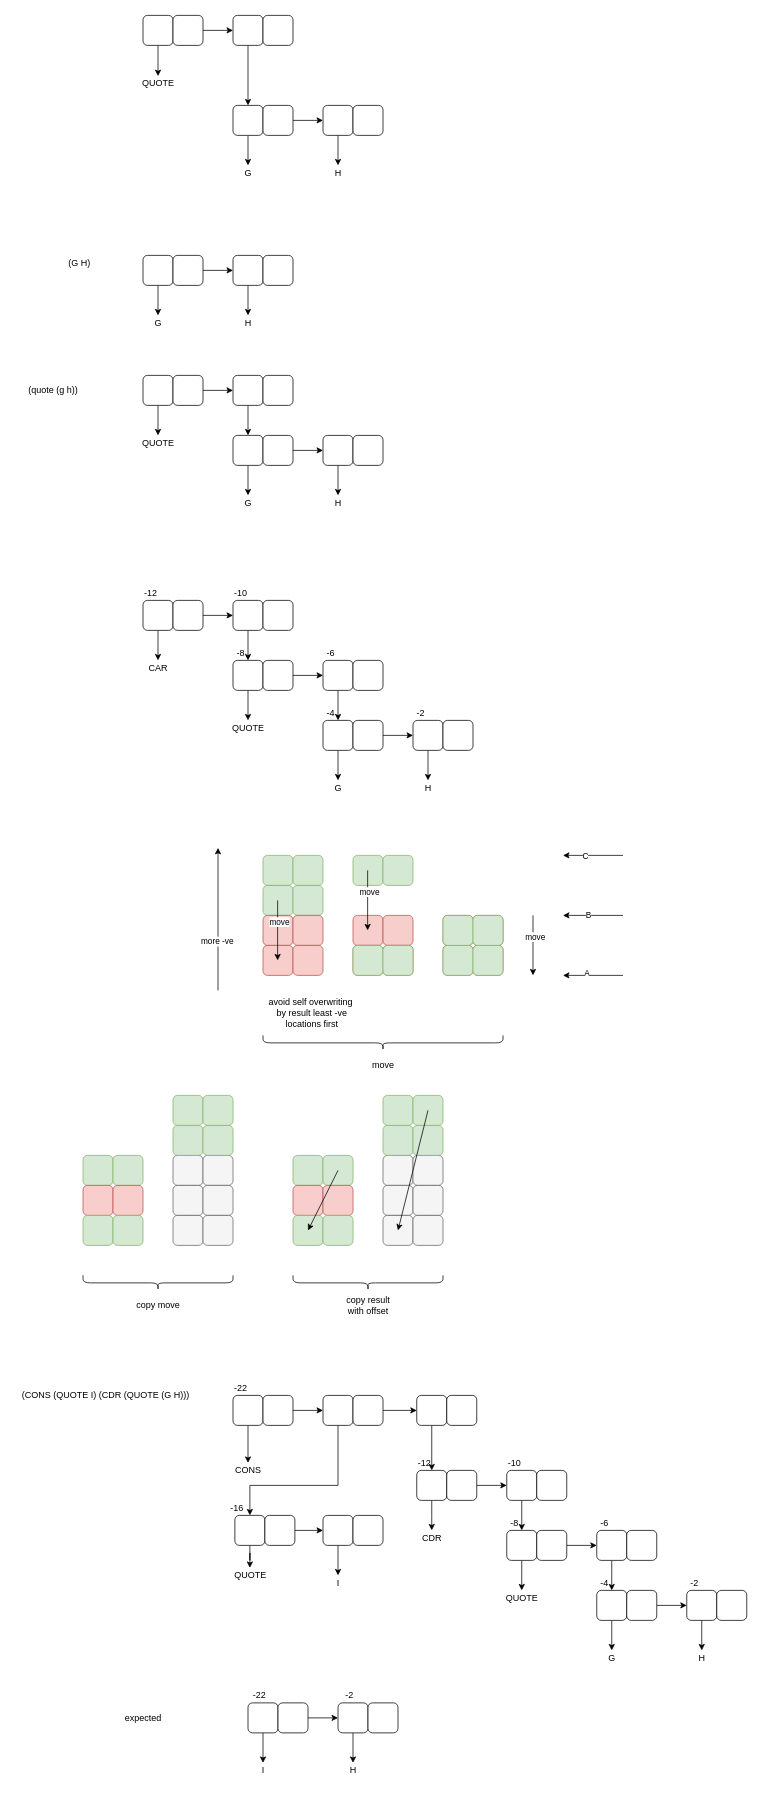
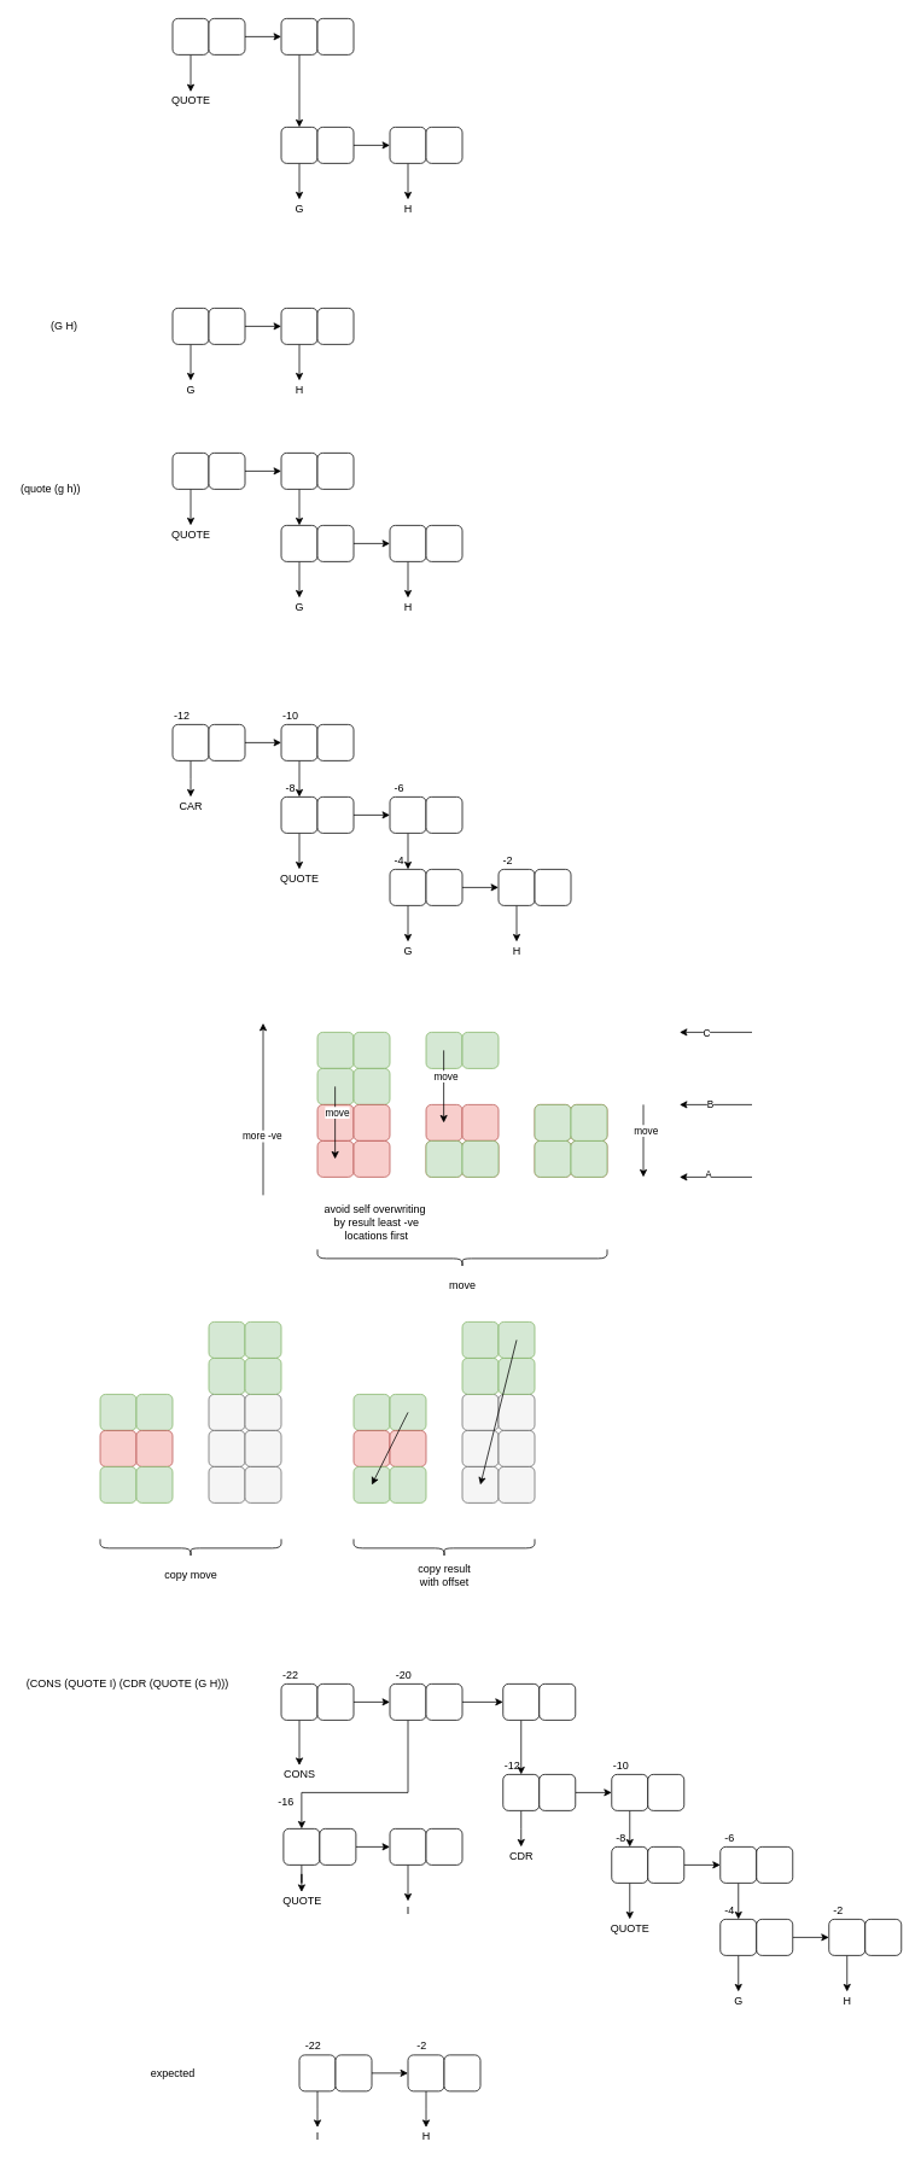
- <mxCell id="28" value="(G H)" style="text;html=1;align=center;verticalAlign=middle;resizable=0;points=[];autosize=1;strokeColor=none;" parent="1" vertex="1"><mxGeometry x="85" y="340" width="40" height="20" as="geometry" /></mxCell>
+ <mxCell id="28" value="(G H)" style="text;html=1;align=center;verticalAlign=middle;resizable=0;points=[];autosize=1;strokeColor=none;" parent="1" vertex="1"><mxGeometry x="50" y="350" width="40" height="20" as="geometry" /></mxCell>
- <mxCell id="46" value="(quote (g h))" style="text;html=1;align=center;verticalAlign=middle;resizable=0;points=[];autosize=1;strokeColor=none;" parent="1" vertex="1"><mxGeometry x="30" y="510" width="80" height="20" as="geometry" /></mxCell>
+ <mxCell id="46" value="(quote (g h))" style="text;html=1;align=center;verticalAlign=middle;resizable=0;points=[];autosize=1;strokeColor=none;" parent="1" vertex="1"><mxGeometry x="15" y="530" width="80" height="20" as="geometry" /></mxCell>
+ <mxCell id="202" value="-20" style="text;html=1;align=center;verticalAlign=middle;resizable=0;points=[];autosize=1;strokeColor=none;" parent="1" vertex="1"><mxGeometry x="430" y="1840" width="30" height="20" as="geometry" /></mxCell>
- <mxCell id="224" value="-16" style="text;html=1;align=center;verticalAlign=middle;resizable=0;points=[];autosize=1;strokeColor=none;" parent="1" vertex="1"><mxGeometry x="300" y="2000" width="30" height="20" as="geometry" /></mxCell>
+ <mxCell id="224" value="-16" style="text;html=1;align=center;verticalAlign=middle;resizable=0;points=[];autosize=1;strokeColor=none;" parent="1" vertex="1"><mxGeometry x="300" y="1980" width="30" height="20" as="geometry" /></mxCell>
